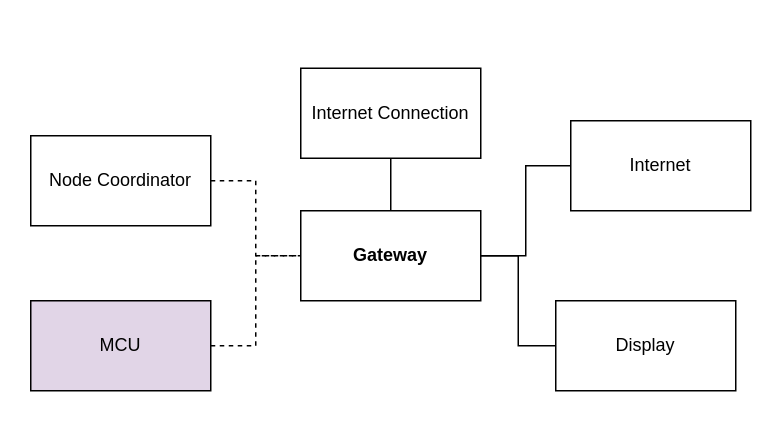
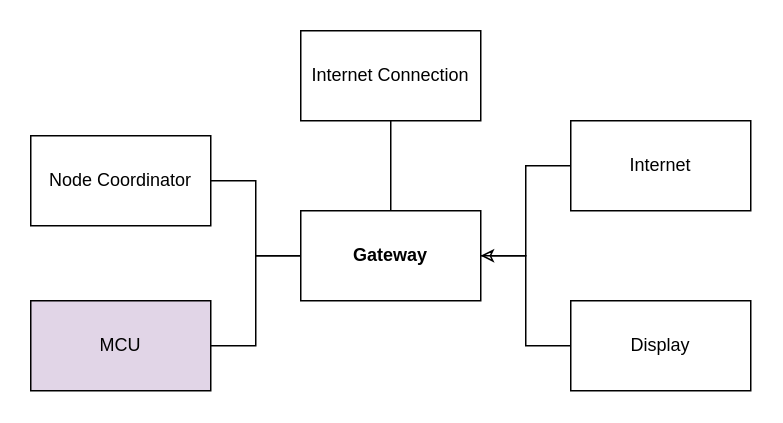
- <mxCell id="4" value="Internet Connection" style="rounded=0;whiteSpace=wrap;html=1;" parent="1" vertex="1"><mxGeometry x="200" y="45" width="120" height="60" as="geometry" /></mxCell>
+ <mxCell id="4" value="Internet Connection" style="rounded=0;whiteSpace=wrap;html=1;" parent="1" vertex="1"><mxGeometry x="200" y="20" width="120" height="60" as="geometry" /></mxCell>
- <mxCell id="9" style="edgeStyle=orthogonalEdgeStyle;rounded=0;orthogonalLoop=1;jettySize=auto;html=1;exitX=1;exitY=0.5;exitDx=0;exitDy=0;entryX=0;entryY=0.5;entryDx=0;entryDy=0;endArrow=none;endFill=0;dashed=1;" parent="1" source="10" target="2" edge="1"><mxGeometry relative="1" as="geometry" /></mxCell>
+ <mxCell id="9" style="edgeStyle=orthogonalEdgeStyle;rounded=0;orthogonalLoop=1;jettySize=auto;html=1;exitX=1;exitY=0.5;exitDx=0;exitDy=0;entryX=0;entryY=0.5;entryDx=0;entryDy=0;endArrow=none;endFill=0;" parent="1" source="10" target="2" edge="1"><mxGeometry relative="1" as="geometry" /></mxCell>
- <mxCell id="5" style="edgeStyle=orthogonalEdgeStyle;rounded=0;orthogonalLoop=1;jettySize=auto;html=1;exitX=0;exitY=0.5;exitDx=0;exitDy=0;entryX=1;entryY=0.5;entryDx=0;entryDy=0;endArrow=none;endFill=0;" parent="1" source="6" target="2" edge="1"><mxGeometry relative="1" as="geometry" /></mxCell>
+ <mxCell id="5" style="edgeStyle=orthogonalEdgeStyle;rounded=0;orthogonalLoop=1;jettySize=auto;html=1;exitX=0;exitY=0.5;exitDx=0;exitDy=0;entryX=1;entryY=0.5;entryDx=0;entryDy=0;endArrow=classic;endFill=0;" parent="1" source="6" target="2" edge="1"><mxGeometry relative="1" as="geometry" /></mxCell>
- <mxCell id="11" style="edgeStyle=orthogonalEdgeStyle;rounded=0;orthogonalLoop=1;jettySize=auto;html=1;exitX=1;exitY=0.5;exitDx=0;exitDy=0;entryX=0;entryY=0.5;entryDx=0;entryDy=0;endArrow=none;endFill=0;dashed=1;" parent="1" source="12" target="2" edge="1"><mxGeometry relative="1" as="geometry" /></mxCell>
+ <mxCell id="11" style="edgeStyle=orthogonalEdgeStyle;rounded=0;orthogonalLoop=1;jettySize=auto;html=1;exitX=1;exitY=0.5;exitDx=0;exitDy=0;entryX=0;entryY=0.5;entryDx=0;entryDy=0;endArrow=none;endFill=0;" parent="1" source="12" target="2" edge="1"><mxGeometry relative="1" as="geometry" /></mxCell>
- <mxCell id="8" value="Display" style="rounded=0;whiteSpace=wrap;html=1;" parent="1" vertex="1"><mxGeometry x="370" y="200" width="120" height="60" as="geometry" /></mxCell>
+ <mxCell id="8" value="Display" style="rounded=0;whiteSpace=wrap;html=1;" parent="1" vertex="1"><mxGeometry x="380" y="200" width="120" height="60" as="geometry" /></mxCell>
